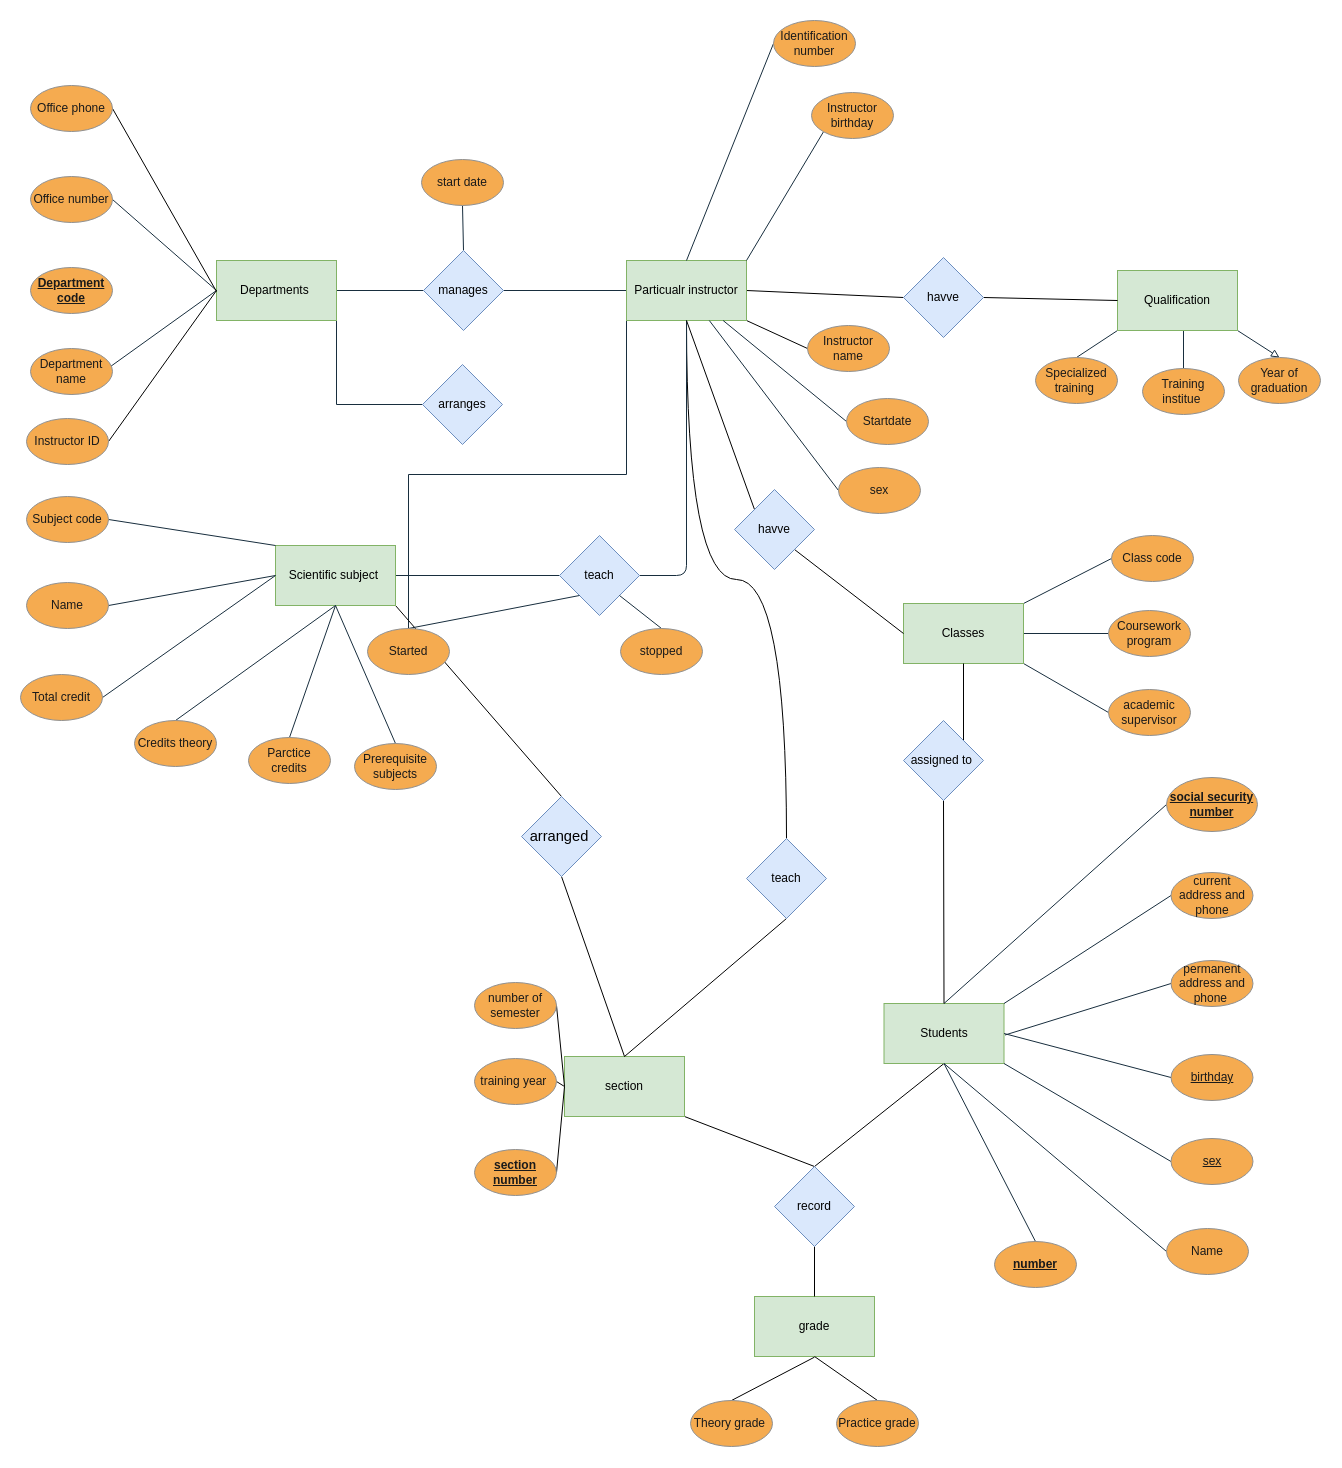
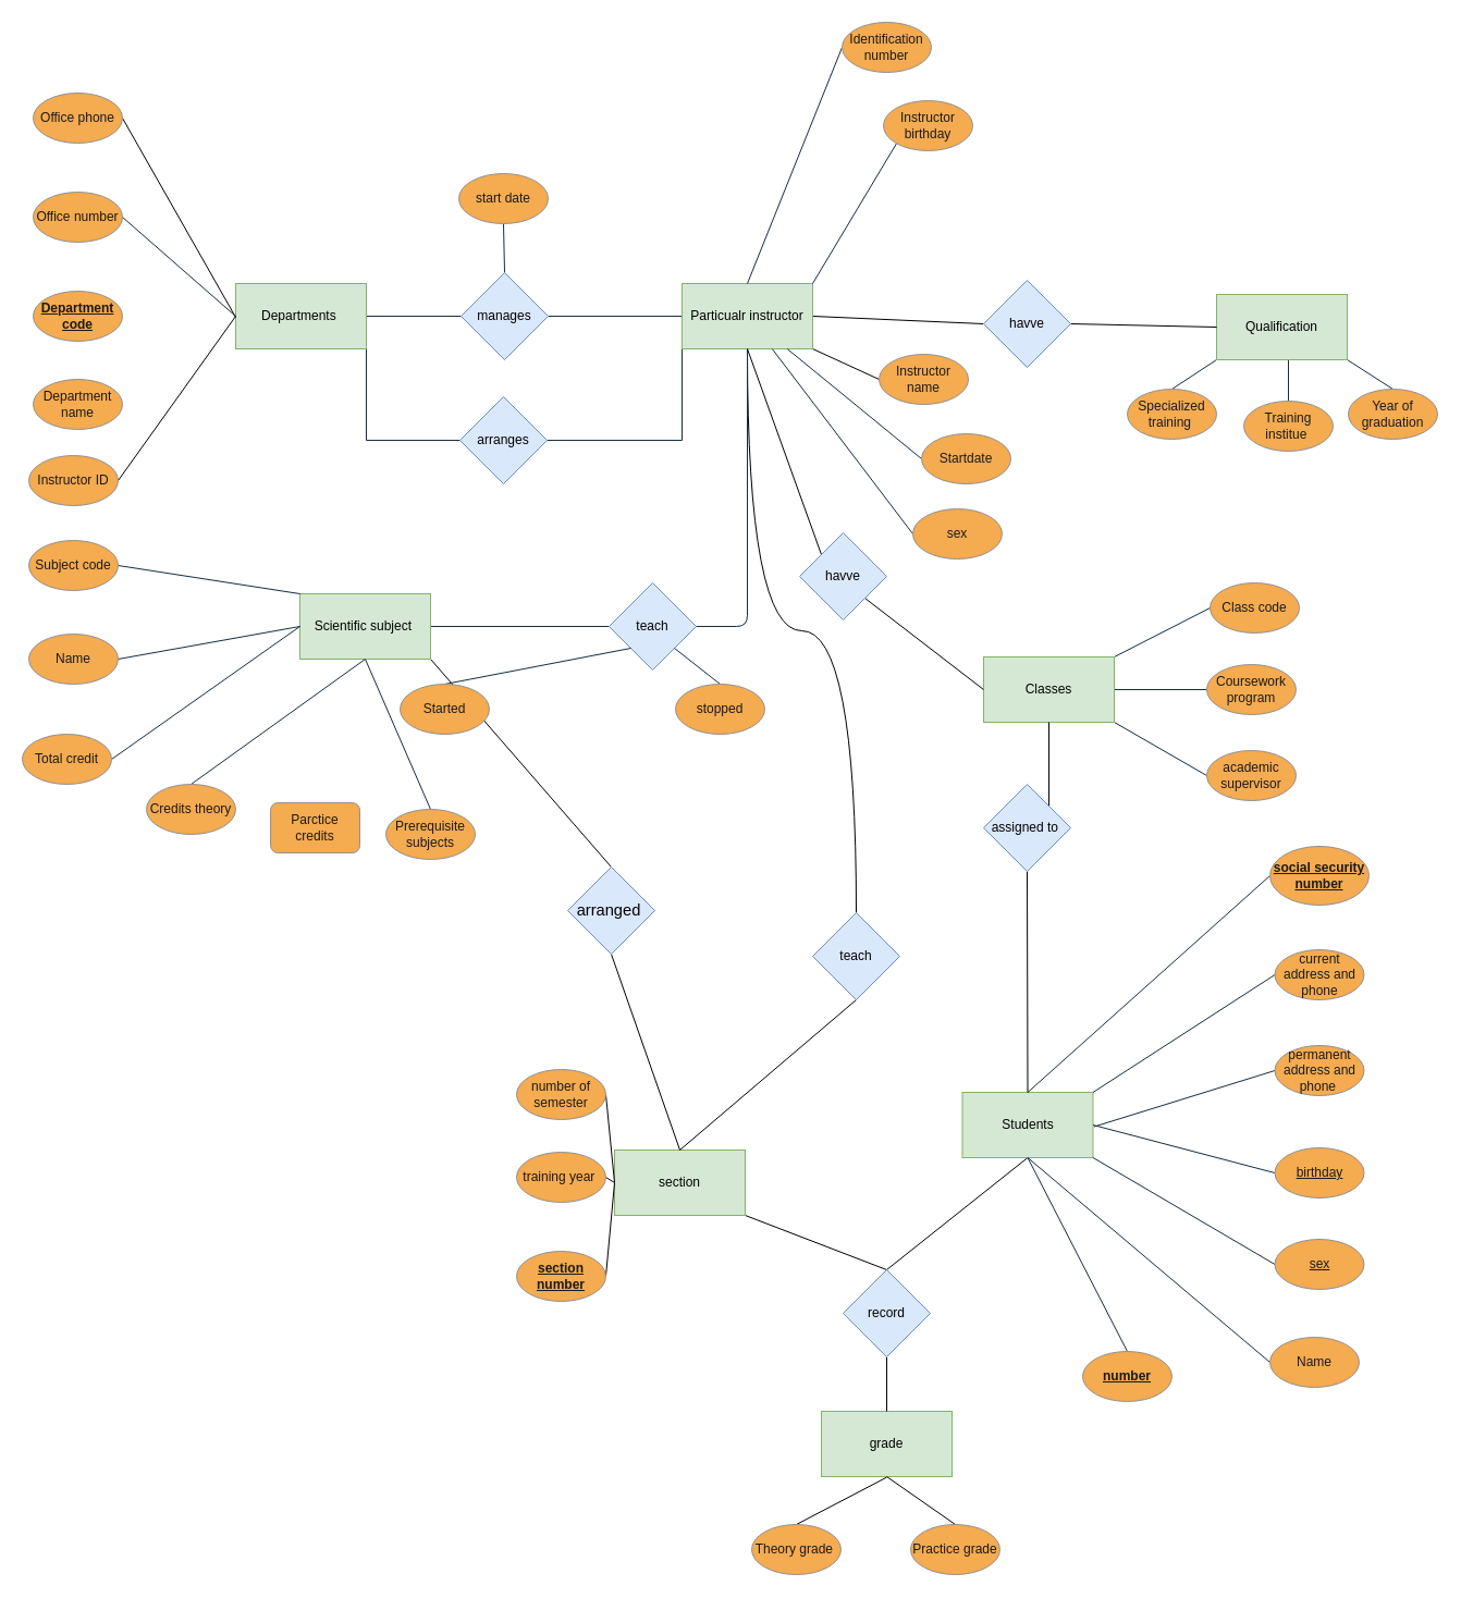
- <mxCell id="7" style="rounded=0;orthogonalLoop=1;jettySize=auto;html=1;exitX=0.5;exitY=1;exitDx=0;exitDy=0;endArrow=none;endFill=0;entryX=0;entryY=0.5;entryDx=0;entryDy=0;labelBackgroundColor=none;fontColor=default;strokeColor=#182E3E;" parent="1" source="8" target="4" edge="1"><mxGeometry relative="1" as="geometry" /></mxCell>
- <mxCell id="30" style="rounded=0;orthogonalLoop=1;jettySize=auto;html=1;exitX=1;exitY=1;exitDx=0;exitDy=0;entryX=0.5;entryY=0;entryDx=0;entryDy=0;endArrow=block;endFill=0;labelBackgroundColor=none;fontColor=default;strokeColor=#182E3E;" parent="1" source="31" target="34" edge="1"><mxGeometry relative="1" as="geometry" /></mxCell>
+ <mxCell id="30" style="rounded=0;orthogonalLoop=1;jettySize=auto;html=1;exitX=1;exitY=1;exitDx=0;exitDy=0;entryX=0.5;entryY=0;entryDx=0;entryDy=0;endArrow=none;endFill=0;labelBackgroundColor=none;fontColor=default;strokeColor=#182E3E;" parent="1" source="31" target="34" edge="1"><mxGeometry relative="1" as="geometry" /></mxCell>
- <mxCell id="14" style="edgeStyle=orthogonalEdgeStyle;rounded=0;orthogonalLoop=1;jettySize=auto;html=1;exitX=0;exitY=1;exitDx=0;exitDy=0;endArrow=none;endFill=0;labelBackgroundColor=none;fontColor=default;strokeColor=#182E3E;" parent="1" source="18" target="53" edge="1"><mxGeometry relative="1" as="geometry" /></mxCell>
+ <mxCell id="14" style="edgeStyle=orthogonalEdgeStyle;rounded=0;orthogonalLoop=1;jettySize=auto;html=1;exitX=0;exitY=1;exitDx=0;exitDy=0;entryX=1;entryY=0.5;entryDx=0;entryDy=0;endArrow=none;endFill=0;labelBackgroundColor=none;fontColor=default;strokeColor=#182E3E;" parent="1" source="18" target="27" edge="1"><mxGeometry relative="1" as="geometry" /></mxCell>
- <mxCell id="46" style="rounded=0;orthogonalLoop=1;jettySize=auto;html=1;exitX=0.5;exitY=0;exitDx=0;exitDy=0;endArrow=none;endFill=0;entryX=0.5;entryY=1;entryDx=0;entryDy=0;labelBackgroundColor=none;fontColor=default;strokeColor=#182E3E;" parent="1" source="47" target="37" edge="1"><mxGeometry relative="1" as="geometry"><mxPoint x="-43" y="594" as="targetPoint" /></mxGeometry></mxCell>
- <mxCell id="47" value="Parctice credits" style="ellipse;whiteSpace=wrap;html=1;labelBackgroundColor=none;fillColor=#F5AB50;strokeColor=#909090;fontColor=#1A1A1A;rounded=0;" parent="1" vertex="1"><mxGeometry x="248" y="737" width="82" height="46" as="geometry" /></mxCell>
+ <mxCell id="47" value="Parctice credits" style="whiteSpace=wrap;html=1;labelBackgroundColor=none;fillColor=#F5AB50;strokeColor=#909090;fontColor=#1A1A1A;rounded=1;" parent="1" vertex="1"><mxGeometry x="248" y="737" width="82" height="46" as="geometry" /></mxCell>
